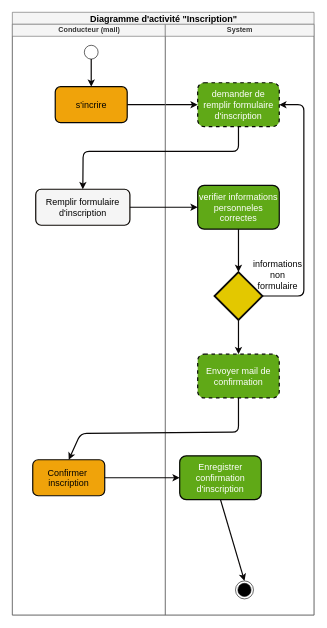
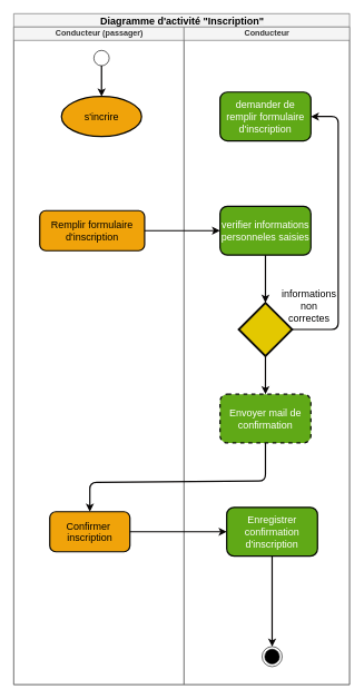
- <mxCell id="4" value="Conducteur (mail)" style="swimlane;startSize=20;html=1;strokeColor=#666666;fillColor=#f5f5f5;fontColor=#333333;" parent="2" vertex="1"><mxGeometry y="20" width="255" height="985" as="geometry" /></mxCell>
+ <mxCell id="4" value="Conducteur (passager)" style="swimlane;startSize=20;html=1;strokeColor=#666666;fillColor=#f5f5f5;fontColor=#333333;" parent="2" vertex="1"><mxGeometry y="20" width="255" height="985" as="geometry" /></mxCell>
- <mxCell id="10" value="System" style="swimlane;startSize=20;html=1;strokeColor=#666666;fillColor=#f5f5f5;fontColor=#333333;" parent="2" vertex="1"><mxGeometry x="255" y="20" width="248" height="985" as="geometry"><mxRectangle x="255" y="20" width="32" height="985" as="alternateBounds" /></mxGeometry></mxCell>
+ <mxCell id="10" value="Conducteur" style="swimlane;startSize=20;html=1;strokeColor=#666666;fillColor=#f5f5f5;fontColor=#333333;" parent="2" vertex="1"><mxGeometry x="255" y="20" width="248" height="985" as="geometry"><mxRectangle x="255" y="20" width="32" height="985" as="alternateBounds" /></mxGeometry></mxCell>
- <mxCell id="5" value="s'incrire" style="rounded=1;whiteSpace=wrap;html=1;labelBackgroundColor=none;strokeColor=#070603;fontSize=15;fontColor=#000000;fillColor=#f0a30a;strokeWidth=2;" parent="4" vertex="1"><mxGeometry x="71.5" y="104" width="120" height="60" as="geometry" /></mxCell>
+ <mxCell id="5" value="s'incrire" style="ellipse;whiteSpace=wrap;html=1;labelBackgroundColor=none;strokeColor=#070603;fontSize=15;fontColor=#000000;fillColor=#f0a30a;strokeWidth=2;" parent="4" vertex="1"><mxGeometry x="71.5" y="104" width="120" height="60" as="geometry" /></mxCell>
- <mxCell id="3" value="" style="endArrow=classic;html=1;fontSize=15;fontColor=#050505;entryX=0;entryY=0.5;entryDx=0;entryDy=0;strokeColor=#090707;strokeWidth=2;exitX=1;exitY=0.5;exitDx=0;exitDy=0;" parent="2" source="5" target="12" edge="1"><mxGeometry width="50" height="50" relative="1" as="geometry"><mxPoint x="141.5" y="88" as="sourcePoint" /><mxPoint x="141.5" y="134" as="targetPoint" /></mxGeometry></mxCell>
- <mxCell id="12" value="demander de remplir formulaire d'inscription" style="rounded=1;whiteSpace=wrap;html=1;labelBackgroundColor=none;strokeColor=#050803;fontSize=15;fontColor=#ffffff;fillColor=#60a917;strokeWidth=2;dashed=1;" parent="10" vertex="1"><mxGeometry x="54" y="97.5" width="136" height="73" as="geometry" /></mxCell>
+ <mxCell id="12" value="demander de remplir formulaire d'inscription" style="rounded=1;whiteSpace=wrap;html=1;labelBackgroundColor=none;strokeColor=#050803;fontSize=15;fontColor=#ffffff;fillColor=#60a917;strokeWidth=2;" parent="10" vertex="1"><mxGeometry x="54" y="97.5" width="136" height="73" as="geometry" /></mxCell>
- <mxCell id="22" value="" style="endArrow=classic;html=1;fontSize=15;fontColor=#050505;entryX=0.5;entryY=0;entryDx=0;entryDy=0;strokeColor=#090707;strokeWidth=2;exitX=0.5;exitY=1;exitDx=0;exitDy=0;" parent="2" source="12" target="7" edge="1"><mxGeometry width="50" height="50" relative="1" as="geometry"><mxPoint x="359" y="197" as="sourcePoint" /><mxPoint x="284" y="248" as="targetPoint" /><Array as="points"><mxPoint x="377" y="232" /><mxPoint x="118" y="232" /></Array></mxGeometry></mxCell>
- <mxCell id="7" value="Remplir formulaire d'inscription" style="rounded=1;whiteSpace=wrap;html=1;labelBackgroundColor=none;strokeColor=#0c0804;fontSize=15;fontColor=#000000;fillColor=#f5f5f5;strokeWidth=2;" parent="4" vertex="1"><mxGeometry x="39" y="275" width="157" height="60" as="geometry" /></mxCell>
+ <mxCell id="7" value="Remplir formulaire d'inscription" style="rounded=1;whiteSpace=wrap;html=1;labelBackgroundColor=none;strokeColor=#0c0804;fontSize=15;fontColor=#000000;fillColor=#f0a30a;strokeWidth=2;" parent="4" vertex="1"><mxGeometry x="39" y="275" width="157" height="60" as="geometry" /></mxCell>
- <mxCell id="13" value="verifier informations&lt;br&gt;personneles correctes" style="rounded=1;whiteSpace=wrap;html=1;labelBackgroundColor=none;strokeColor=#070907;fontSize=15;fontColor=#ffffff;fillColor=#60a917;strokeWidth=2;" parent="10" vertex="1"><mxGeometry x="54" y="268.5" width="136" height="73" as="geometry" /></mxCell>
+ <mxCell id="13" value="verifier informations&lt;br&gt;personneles saisies" style="rounded=1;whiteSpace=wrap;html=1;labelBackgroundColor=none;strokeColor=#070907;fontSize=15;fontColor=#ffffff;fillColor=#60a917;strokeWidth=2;" parent="10" vertex="1"><mxGeometry x="54" y="268.5" width="136" height="73" as="geometry" /></mxCell>
- <mxCell id="20" value="informations non formulaire" style="text;html=1;strokeColor=none;fillColor=none;align=center;verticalAlign=middle;whiteSpace=wrap;rounded=0;labelBackgroundColor=none;fontSize=15;fontColor=#050505;" parent="10" vertex="1"><mxGeometry x="145.5" y="392" width="83" height="50" as="geometry" /></mxCell>
+ <mxCell id="20" value="informations non correctes" style="text;html=1;strokeColor=none;fillColor=none;align=center;verticalAlign=middle;whiteSpace=wrap;rounded=0;labelBackgroundColor=none;fontSize=15;fontColor=#050505;" parent="10" vertex="1"><mxGeometry x="145.5" y="392" width="83" height="50" as="geometry" /></mxCell>
- <mxCell id="8" value="Confirmer&amp;nbsp;&lt;br&gt;inscription" style="rounded=1;whiteSpace=wrap;html=1;labelBackgroundColor=none;strokeColor=#0b0a09;fontSize=15;fontColor=#000000;fillColor=#f0a30a;strokeWidth=2;" parent="4" vertex="1"><mxGeometry x="34" y="726" width="120" height="60" as="geometry" /></mxCell>
+ <mxCell id="8" value="Confirmer&amp;nbsp;&lt;br&gt;inscription" style="rounded=1;whiteSpace=wrap;html=1;labelBackgroundColor=none;strokeColor=#0b0a09;fontSize=15;fontColor=#000000;fillColor=#f0a30a;strokeWidth=2;" parent="4" vertex="1"><mxGeometry x="54" y="726" width="120" height="60" as="geometry" /></mxCell>
- <mxCell id="15" value="Enregistrer confirmation d'inscription" style="rounded=1;whiteSpace=wrap;html=1;labelBackgroundColor=none;strokeColor=#070a05;fontSize=15;fontColor=#ffffff;fillColor=#60a917;strokeWidth=2;" parent="10" vertex="1"><mxGeometry x="24" y="719.5" width="136" height="73" as="geometry" /></mxCell>
+ <mxCell id="15" value="Enregistrer confirmation d'inscription" style="rounded=1;whiteSpace=wrap;html=1;labelBackgroundColor=none;strokeColor=#070a05;fontSize=15;fontColor=#ffffff;fillColor=#60a917;strokeWidth=2;" parent="10" vertex="1"><mxGeometry x="64" y="719.5" width="136" height="73" as="geometry" /></mxCell>
